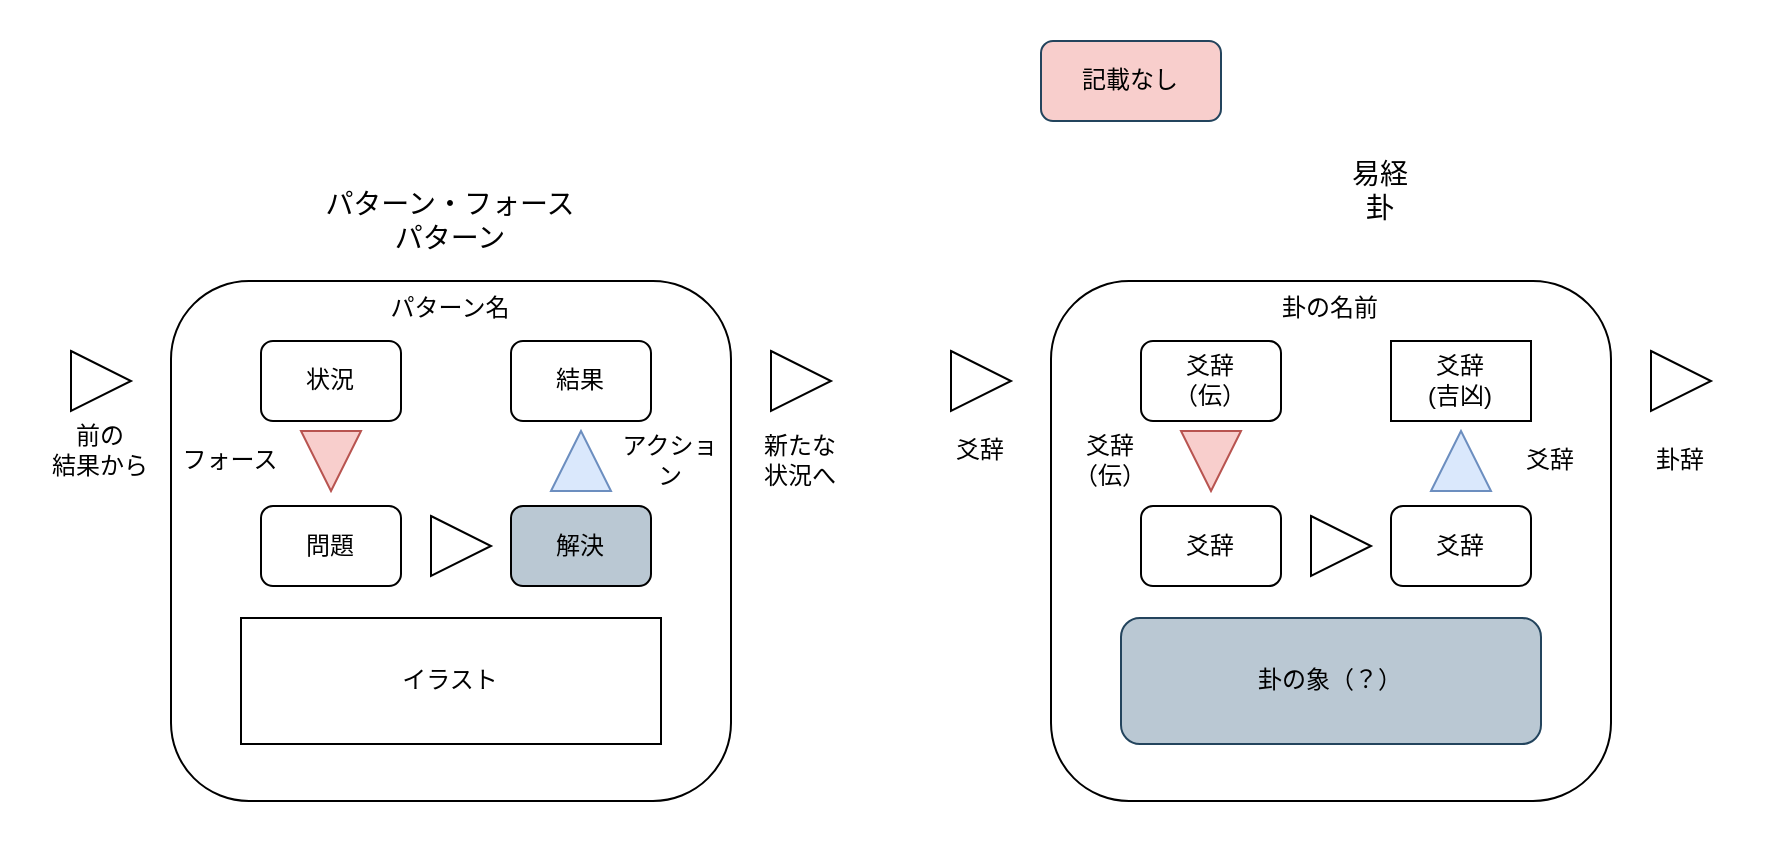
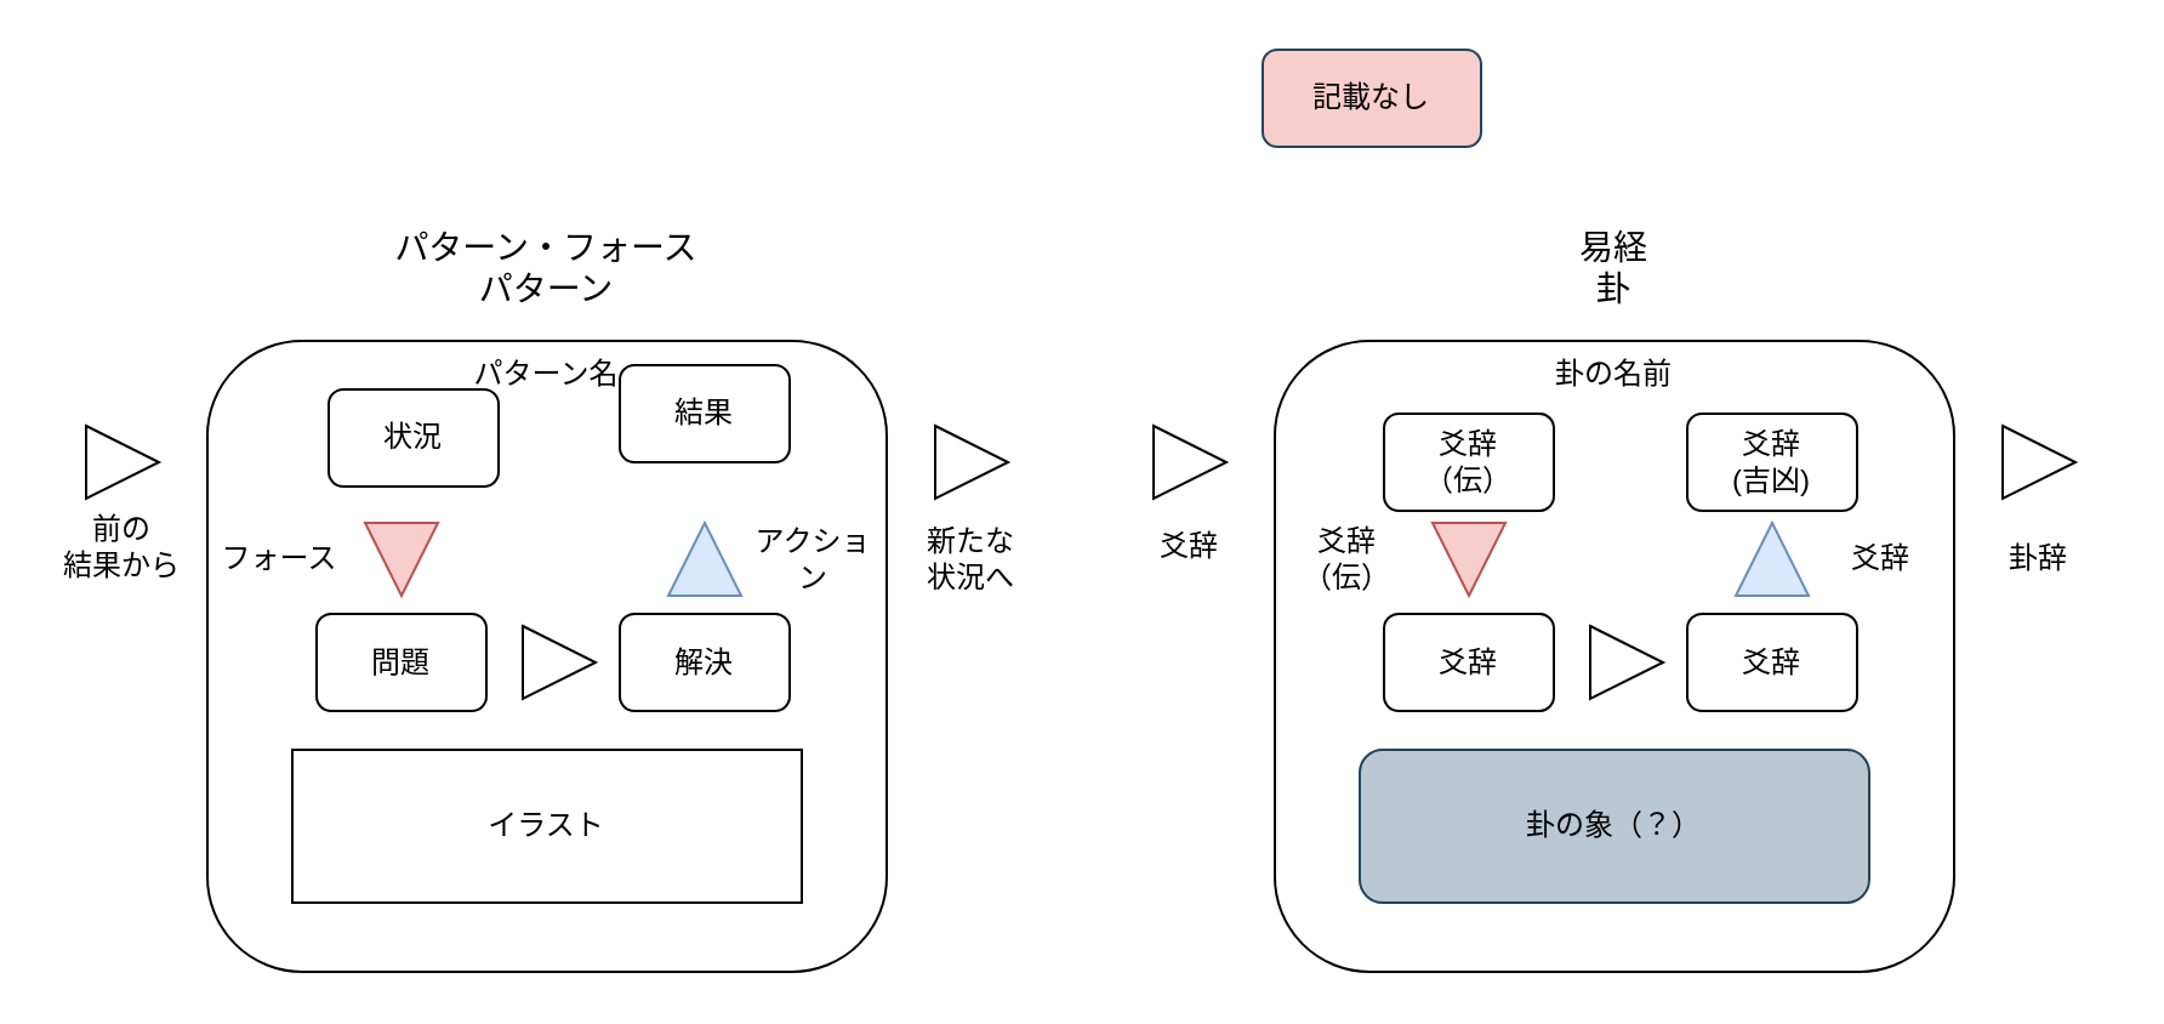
- <mxCell id="33" value="易経&lt;div&gt;卦&lt;/div&gt;" style="text;html=1;align=center;verticalAlign=middle;whiteSpace=wrap;rounded=0;fontSize=14;" vertex="1" parent="1"><mxGeometry x="585" y="75" width="210" height="40" as="geometry" /></mxCell>
+ <mxCell id="33" value="易経&lt;div&gt;卦&lt;/div&gt;" style="text;html=1;align=center;verticalAlign=middle;whiteSpace=wrap;rounded=0;fontSize=14;" vertex="1" parent="1"><mxGeometry x="560" y="90" width="210" height="40" as="geometry" /></mxCell>
- <mxCell id="18" value="状況" style="rounded=1;whiteSpace=wrap;html=1;" vertex="1" parent="1"><mxGeometry x="130" y="170" width="70" height="40" as="geometry" /></mxCell>
+ <mxCell id="18" value="状況" style="rounded=1;whiteSpace=wrap;html=1;" vertex="1" parent="1"><mxGeometry x="135" y="160" width="70" height="40" as="geometry" /></mxCell>
- <mxCell id="23" value="結果" style="rounded=1;whiteSpace=wrap;html=1;" vertex="1" parent="1"><mxGeometry x="255" y="170" width="70" height="40" as="geometry" /></mxCell>
+ <mxCell id="23" value="結果" style="rounded=1;whiteSpace=wrap;html=1;" vertex="1" parent="1"><mxGeometry x="255" y="150" width="70" height="40" as="geometry" /></mxCell>
- <mxCell id="8" value="&lt;div&gt;&lt;span style=&quot;background-color: transparent; color: light-dark(rgb(0, 0, 0), rgb(255, 255, 255));&quot;&gt;爻辞&lt;/span&gt;&lt;/div&gt;&lt;div&gt;&lt;span style=&quot;background-color: transparent; color: light-dark(rgb(0, 0, 0), rgb(255, 255, 255));&quot;&gt;(吉凶)&lt;/span&gt;&lt;/div&gt;" style="whiteSpace=wrap;html=1;rounded=0;" parent="1" vertex="1"><mxGeometry x="695" y="170" width="70" height="40" as="geometry" /></mxCell>
+ <mxCell id="8" value="&lt;div&gt;&lt;span style=&quot;background-color: transparent; color: light-dark(rgb(0, 0, 0), rgb(255, 255, 255));&quot;&gt;爻辞&lt;/span&gt;&lt;/div&gt;&lt;div&gt;&lt;span style=&quot;background-color: transparent; color: light-dark(rgb(0, 0, 0), rgb(255, 255, 255));&quot;&gt;(吉凶)&lt;/span&gt;&lt;/div&gt;" style="rounded=1;whiteSpace=wrap;html=1;" parent="1" vertex="1"><mxGeometry x="695" y="170" width="70" height="40" as="geometry" /></mxCell>
- <mxCell id="22" value="解決" style="rounded=1;whiteSpace=wrap;html=1;fillColor=#bac8d3;" vertex="1" parent="1"><mxGeometry x="255" y="252.5" width="70" height="40" as="geometry" /></mxCell>
+ <mxCell id="22" value="解決" style="rounded=1;whiteSpace=wrap;html=1;" vertex="1" parent="1"><mxGeometry x="255" y="252.5" width="70" height="40" as="geometry" /></mxCell>
